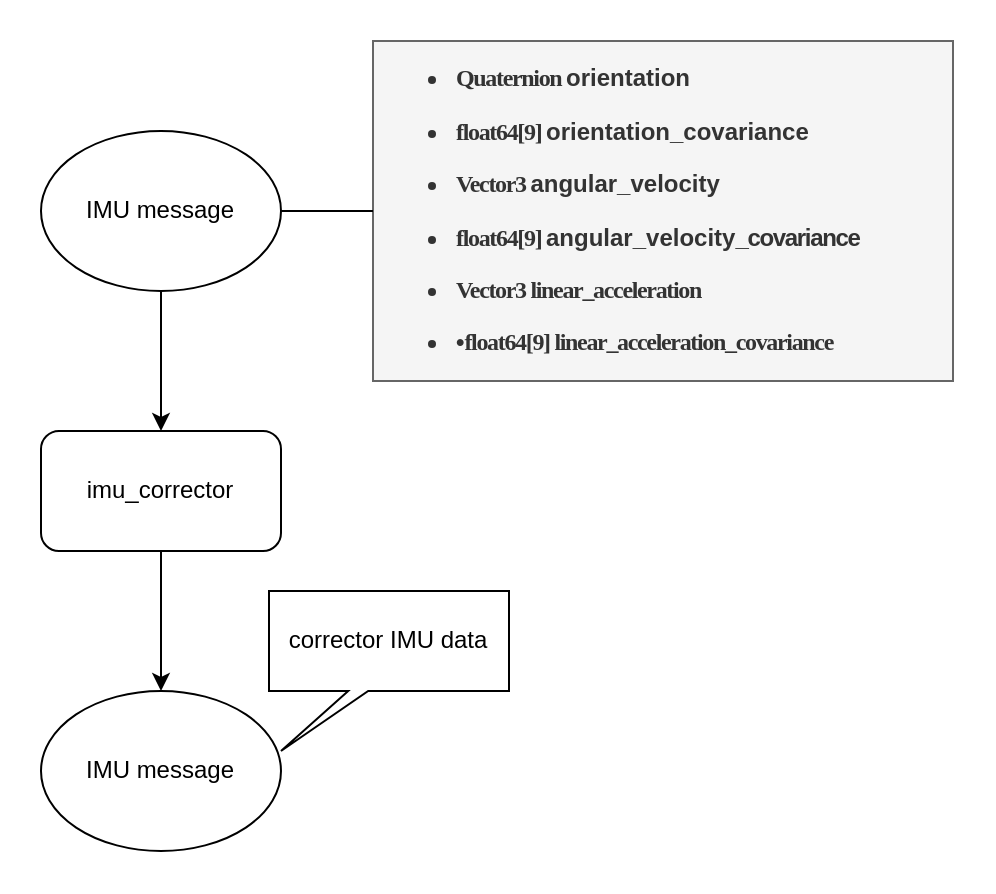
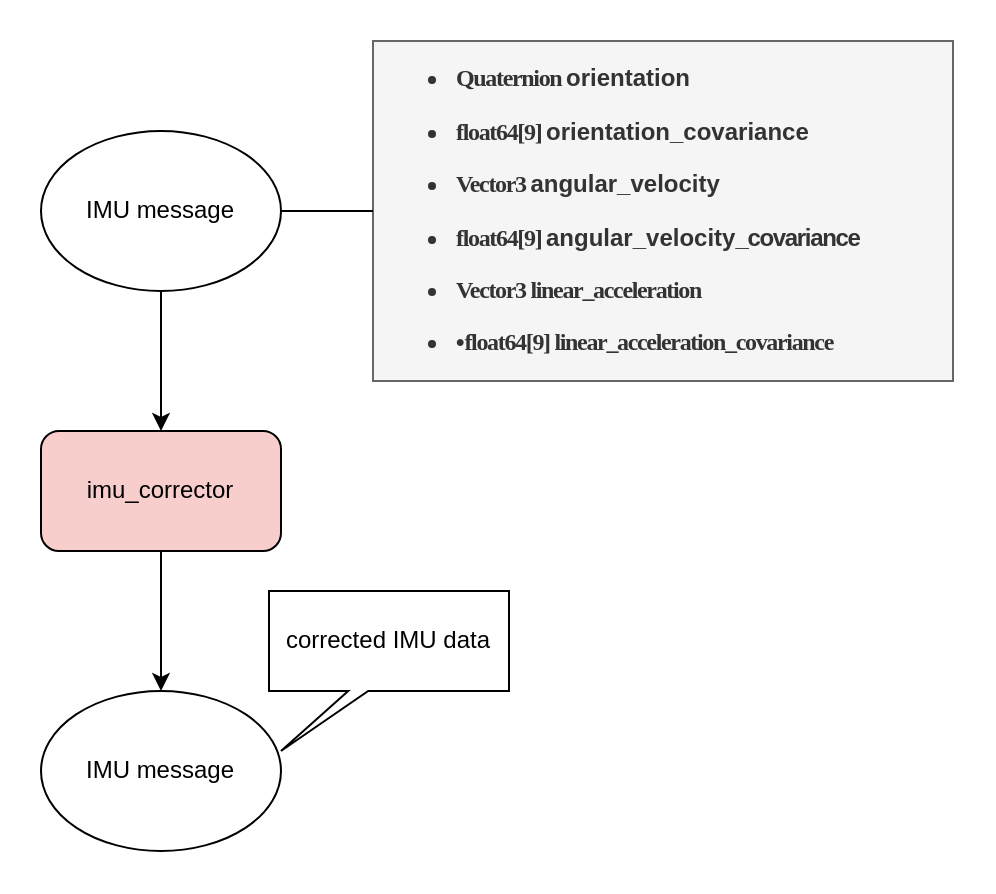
- <mxCell id="2" value="imu_corrector" style="rounded=1;whiteSpace=wrap;html=1;" parent="1" vertex="1"><mxGeometry x="20" y="215" width="120" height="60" as="geometry" /></mxCell>
+ <mxCell id="2" value="imu_corrector" style="rounded=1;whiteSpace=wrap;html=1;fillColor=#f8cecc;" parent="1" vertex="1"><mxGeometry x="20" y="215" width="120" height="60" as="geometry" /></mxCell>
- <mxCell id="9" value="corrector IMU data" style="shape=callout;whiteSpace=wrap;html=1;perimeter=calloutPerimeter;base=10;size=30;position=0.33;position2=0.05;" vertex="1" parent="1"><mxGeometry x="134" y="295" width="120" height="80" as="geometry" /></mxCell>
+ <mxCell id="9" value="corrected IMU data" style="shape=callout;whiteSpace=wrap;html=1;perimeter=calloutPerimeter;base=10;size=30;position=0.33;position2=0.05;" vertex="1" parent="1"><mxGeometry x="134" y="295" width="120" height="80" as="geometry" /></mxCell>
